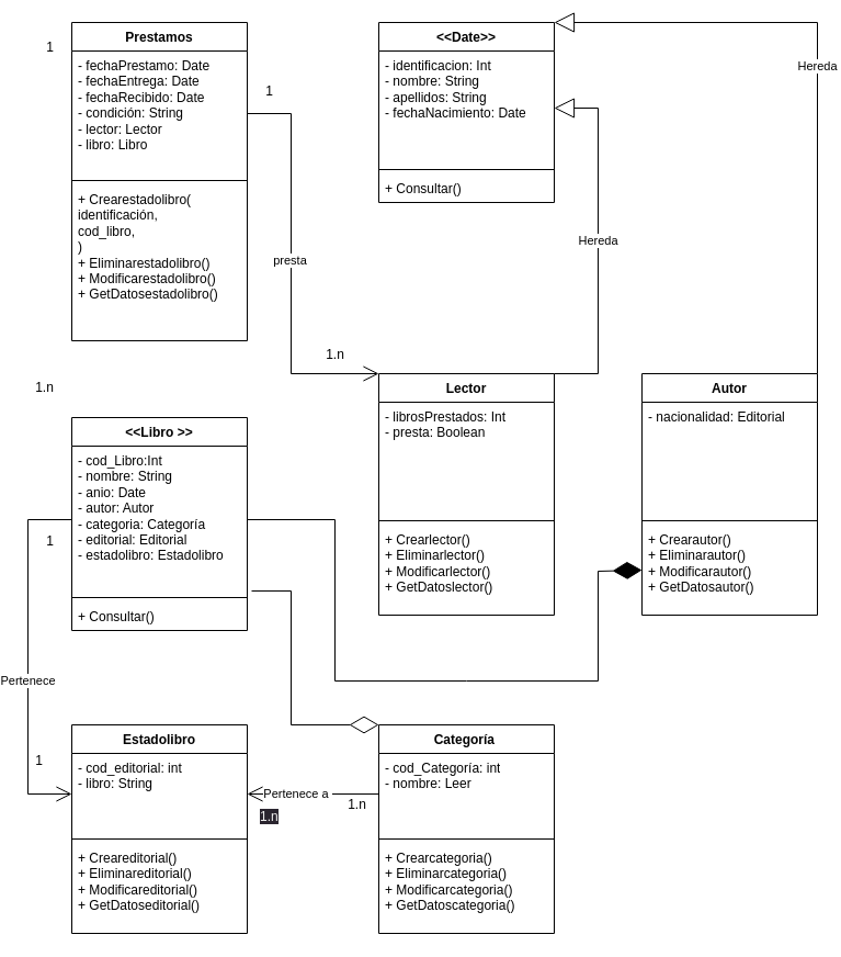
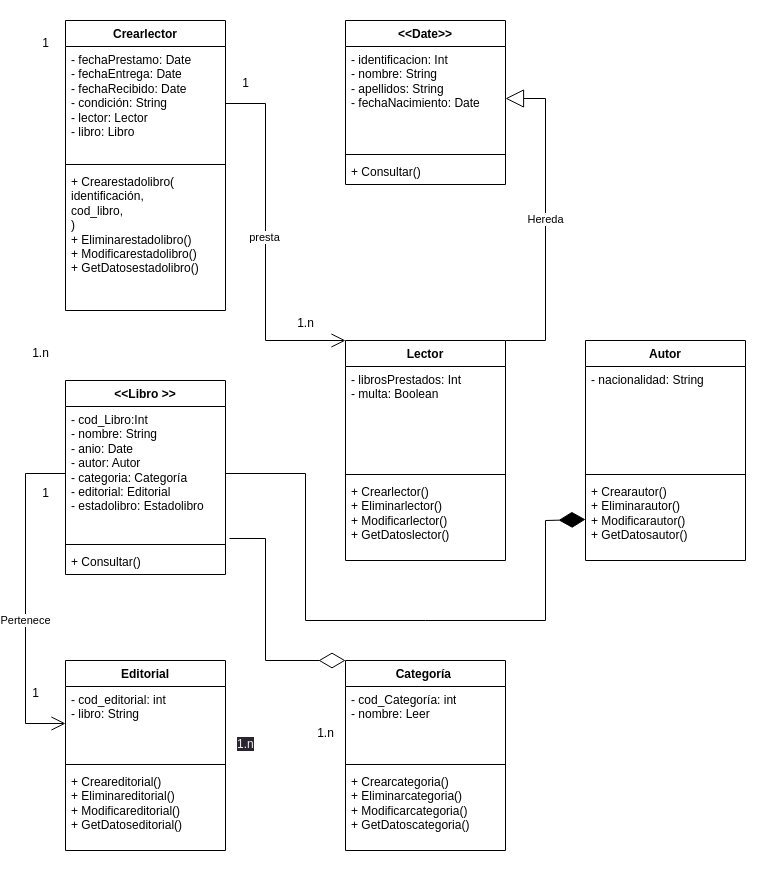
- <mxCell id="18" value="Prestamos" style="swimlane;fontStyle=1;align=center;verticalAlign=top;childLayout=stackLayout;horizontal=1;startSize=26;horizontalStack=0;resizeParent=1;resizeParentMax=0;resizeLast=0;collapsible=1;marginBottom=0;whiteSpace=wrap;html=1;" vertex="1" parent="1"><mxGeometry x="65" y="20" width="160" height="290" as="geometry" /></mxCell>
+ <mxCell id="18" value="Crearlector" style="swimlane;fontStyle=1;align=center;verticalAlign=top;childLayout=stackLayout;horizontal=1;startSize=26;horizontalStack=0;resizeParent=1;resizeParentMax=0;resizeLast=0;collapsible=1;marginBottom=0;whiteSpace=wrap;html=1;" vertex="1" parent="1"><mxGeometry x="65" y="20" width="160" height="290" as="geometry" /></mxCell>
- <mxCell id="31" value="Hereda" style="endArrow=block;endSize=16;endFill=0;html=1;rounded=0;exitX=1;exitY=0;exitDx=0;exitDy=0;entryX=1;entryY=0;entryDx=0;entryDy=0;" edge="1" parent="1" source="14" target="6"><mxGeometry width="160" relative="1" as="geometry"><mxPoint x="335" y="430" as="sourcePoint" /><mxPoint x="495" y="430" as="targetPoint" /><Array as="points"><mxPoint x="745" y="20" /></Array></mxGeometry></mxCell>
- <mxCell id="15" value="- nacionalidad: Editorial" style="text;strokeColor=none;fillColor=none;align=left;verticalAlign=top;spacingLeft=4;spacingRight=4;overflow=hidden;rotatable=0;points=[[0,0.5],[1,0.5]];portConstraint=eastwest;whiteSpace=wrap;html=1;" vertex="1" parent="14"><mxGeometry y="26" width="160" height="104" as="geometry" /></mxCell>
+ <mxCell id="15" value="- nacionalidad: String" style="text;strokeColor=none;fillColor=none;align=left;verticalAlign=top;spacingLeft=4;spacingRight=4;overflow=hidden;rotatable=0;points=[[0,0.5],[1,0.5]];portConstraint=eastwest;whiteSpace=wrap;html=1;" vertex="1" parent="14"><mxGeometry y="26" width="160" height="104" as="geometry" /></mxCell>
- <mxCell id="11" value="- librosPrestados: Int&lt;br&gt;- presta: Boolean" style="text;strokeColor=none;fillColor=none;align=left;verticalAlign=top;spacingLeft=4;spacingRight=4;overflow=hidden;rotatable=0;points=[[0,0.5],[1,0.5]];portConstraint=eastwest;whiteSpace=wrap;html=1;" vertex="1" parent="10"><mxGeometry y="26" width="160" height="104" as="geometry" /></mxCell>
+ <mxCell id="11" value="- librosPrestados: Int&lt;br&gt;- multa: Boolean" style="text;strokeColor=none;fillColor=none;align=left;verticalAlign=top;spacingLeft=4;spacingRight=4;overflow=hidden;rotatable=0;points=[[0,0.5],[1,0.5]];portConstraint=eastwest;whiteSpace=wrap;html=1;" vertex="1" parent="10"><mxGeometry y="26" width="160" height="104" as="geometry" /></mxCell>
- <mxCell id="22" value="Estadolibro" style="swimlane;fontStyle=1;align=center;verticalAlign=top;childLayout=stackLayout;horizontal=1;startSize=26;horizontalStack=0;resizeParent=1;resizeParentMax=0;resizeLast=0;collapsible=1;marginBottom=0;whiteSpace=wrap;html=1;" vertex="1" parent="1"><mxGeometry x="65" y="660" width="160" height="190" as="geometry" /></mxCell>
+ <mxCell id="22" value="Editorial" style="swimlane;fontStyle=1;align=center;verticalAlign=top;childLayout=stackLayout;horizontal=1;startSize=26;horizontalStack=0;resizeParent=1;resizeParentMax=0;resizeLast=0;collapsible=1;marginBottom=0;whiteSpace=wrap;html=1;" vertex="1" parent="1"><mxGeometry x="65" y="660" width="160" height="190" as="geometry" /></mxCell>
- <mxCell id="34" value="" style="endArrow=open;endFill=1;endSize=12;html=1;rounded=0;entryX=1;entryY=0.5;entryDx=0;entryDy=0;exitX=0;exitY=0.5;exitDx=0;exitDy=0;" edge="1" parent="1" source="27" target="23"><mxGeometry width="160" relative="1" as="geometry"><mxPoint x="335" y="530" as="sourcePoint" /><mxPoint x="495" y="530" as="targetPoint" /></mxGeometry></mxCell>
- <mxCell id="35" value="Pertenece a&amp;nbsp;" style="edgeLabel;html=1;align=center;verticalAlign=middle;resizable=0;points=[];" vertex="1" connectable="0" parent="34"><mxGeometry x="0.25" y="-1" relative="1" as="geometry"><mxPoint as="offset" /></mxGeometry></mxCell>
